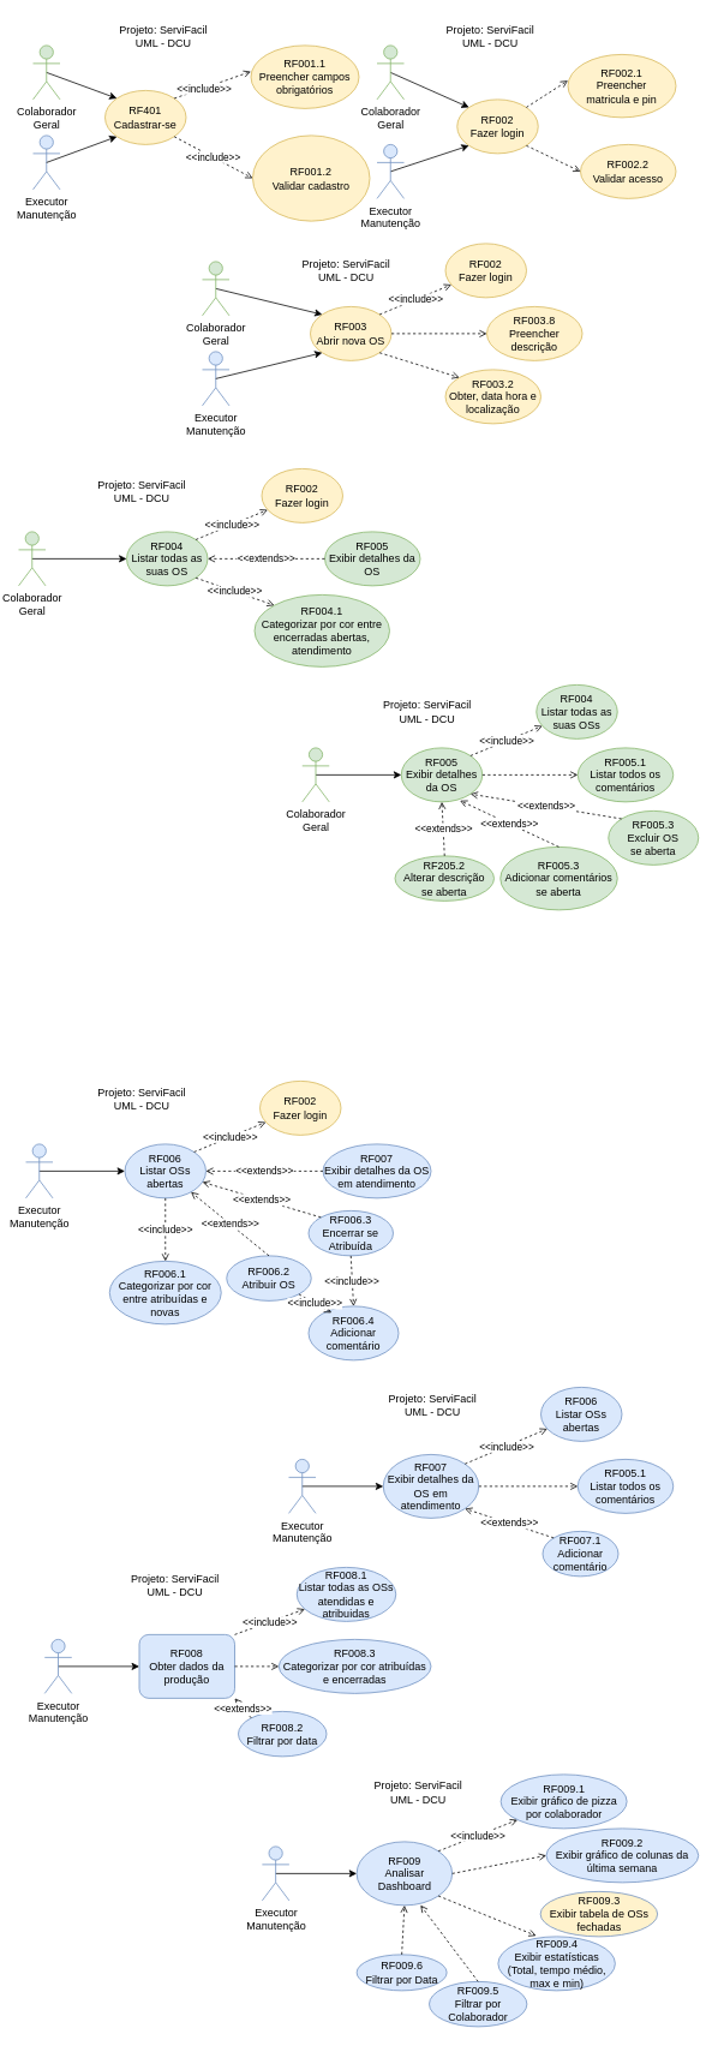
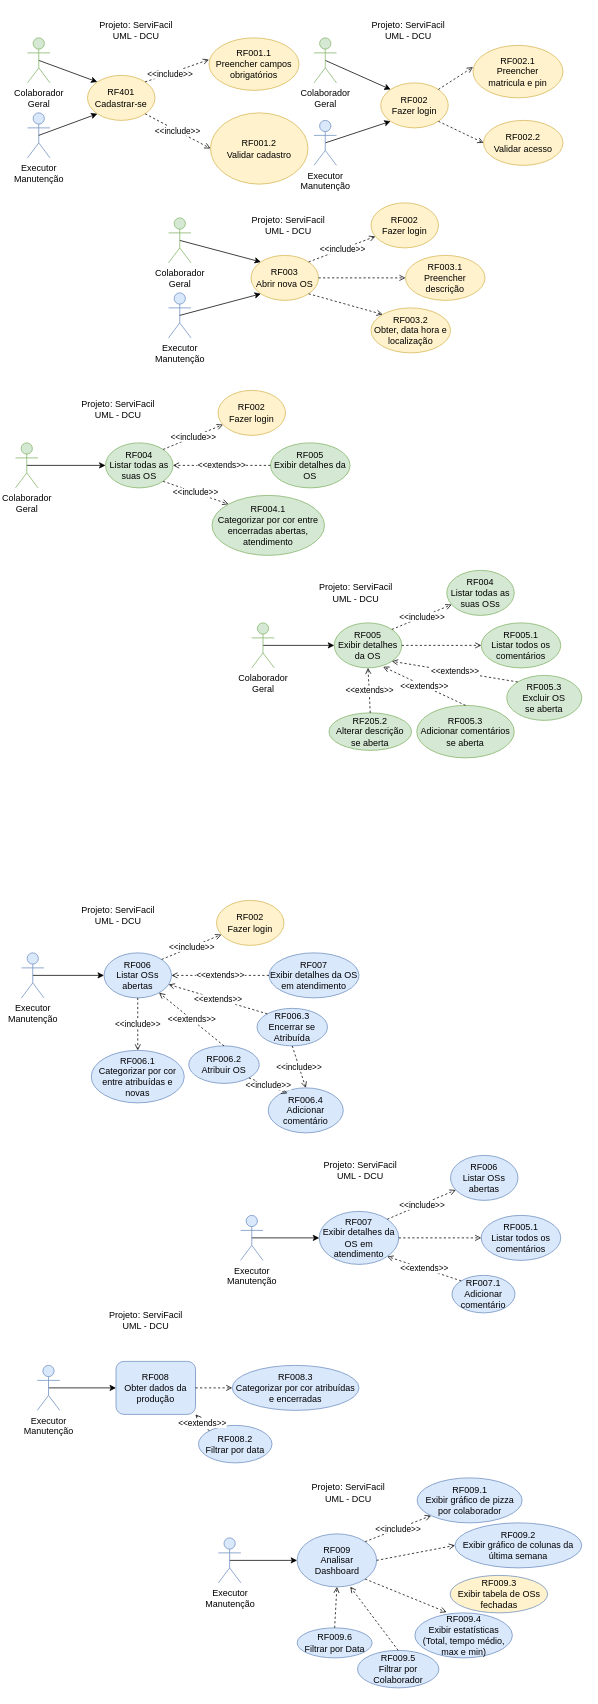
- <mxCell id="22" value="&lt;div&gt;RF003&lt;/div&gt;Abrir nova OS" style="ellipse;whiteSpace=wrap;html=1;fillColor=#fff2cc;strokeColor=#d6b656;" parent="1" vertex="1"><mxGeometry x="344" y="340" width="90" height="60" as="geometry" /></mxCell>
+ <mxCell id="22" value="&lt;div&gt;RF003&lt;/div&gt;Abrir nova OS" style="ellipse;whiteSpace=wrap;html=1;fillColor=#fff2cc;strokeColor=#d6b656;" parent="1" vertex="1"><mxGeometry x="334" y="340" width="90" height="60" as="geometry" /></mxCell>
- <mxCell id="23" value="&lt;div&gt;RF003.8&lt;/div&gt;&lt;div&gt;Preencher descrição&lt;/div&gt;" style="ellipse;whiteSpace=wrap;html=1;fillColor=#fff2cc;strokeColor=#d6b656;" parent="1" vertex="1"><mxGeometry x="540" y="340" width="106" height="60" as="geometry" /></mxCell>
+ <mxCell id="23" value="&lt;div&gt;RF003.1&lt;/div&gt;&lt;div&gt;Preencher descrição&lt;/div&gt;" style="ellipse;whiteSpace=wrap;html=1;fillColor=#fff2cc;strokeColor=#d6b656;" parent="1" vertex="1"><mxGeometry x="540" y="340" width="106" height="60" as="geometry" /></mxCell>
- <mxCell id="75" value="&lt;div&gt;RF006.4&lt;/div&gt;&lt;div&gt;Adicionar comentário&lt;/div&gt;" style="ellipse;whiteSpace=wrap;html=1;fillColor=#dae8fc;strokeColor=#6c8ebf;" parent="1" vertex="1"><mxGeometry x="342" y="1450" width="100" height="60" as="geometry" /></mxCell>
+ <mxCell id="75" value="&lt;div&gt;RF006.4&lt;/div&gt;&lt;div&gt;Adicionar comentário&lt;/div&gt;" style="ellipse;whiteSpace=wrap;html=1;fillColor=#dae8fc;strokeColor=#6c8ebf;" parent="1" vertex="1"><mxGeometry x="357" y="1450" width="100" height="60" as="geometry" /></mxCell>
- <mxCell id="85" value="&lt;div&gt;RF008.1&lt;/div&gt;&lt;div&gt;Listar todas as OSs atendidas e atribuidas&lt;/div&gt;" style="ellipse;whiteSpace=wrap;html=1;fillColor=#dae8fc;strokeColor=#6c8ebf;" parent="1" vertex="1"><mxGeometry x="329" y="1740" width="110" height="60" as="geometry" /></mxCell>
- <mxCell id="82" value="&amp;lt;&amp;lt;include&amp;gt;&amp;gt;" style="rounded=0;orthogonalLoop=1;jettySize=auto;html=1;exitX=1;exitY=0;exitDx=0;exitDy=0;endArrow=open;endFill=0;dashed=1;" parent="1" source="80" target="85" edge="1"><mxGeometry relative="1" as="geometry"><mxPoint x="335" y="1768.98" as="targetPoint" /></mxGeometry></mxCell>
